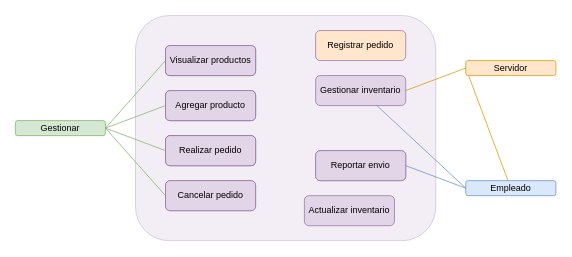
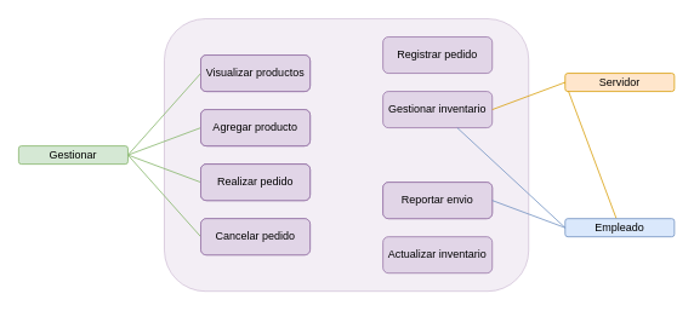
- <mxCell id="4" value="Registrar pedido" style="rounded=1;whiteSpace=wrap;html=1;fillColor=#ffe6cc;strokeColor=#9673a6;flipH=0;" parent="3" vertex="1"><mxGeometry width="120" height="40" as="geometry" /></mxCell>
+ <mxCell id="4" value="Registrar pedido" style="rounded=1;whiteSpace=wrap;html=1;fillColor=#e1d5e7;strokeColor=#9673a6;flipH=0;" parent="3" vertex="1"><mxGeometry width="120" height="40" as="geometry" /></mxCell>
- <mxCell id="29" value="Actualizar inventario" style="rounded=1;whiteSpace=wrap;html=1;fillColor=#e1d5e7;strokeColor=#9673a6;flipH=0;" parent="1" vertex="1"><mxGeometry x="405" y="260" width="120" height="40" as="geometry" /></mxCell>
+ <mxCell id="29" value="Actualizar inventario" style="rounded=1;whiteSpace=wrap;html=1;fillColor=#e1d5e7;strokeColor=#9673a6;flipH=0;" parent="1" vertex="1"><mxGeometry x="420" y="260" width="120" height="40" as="geometry" /></mxCell>
